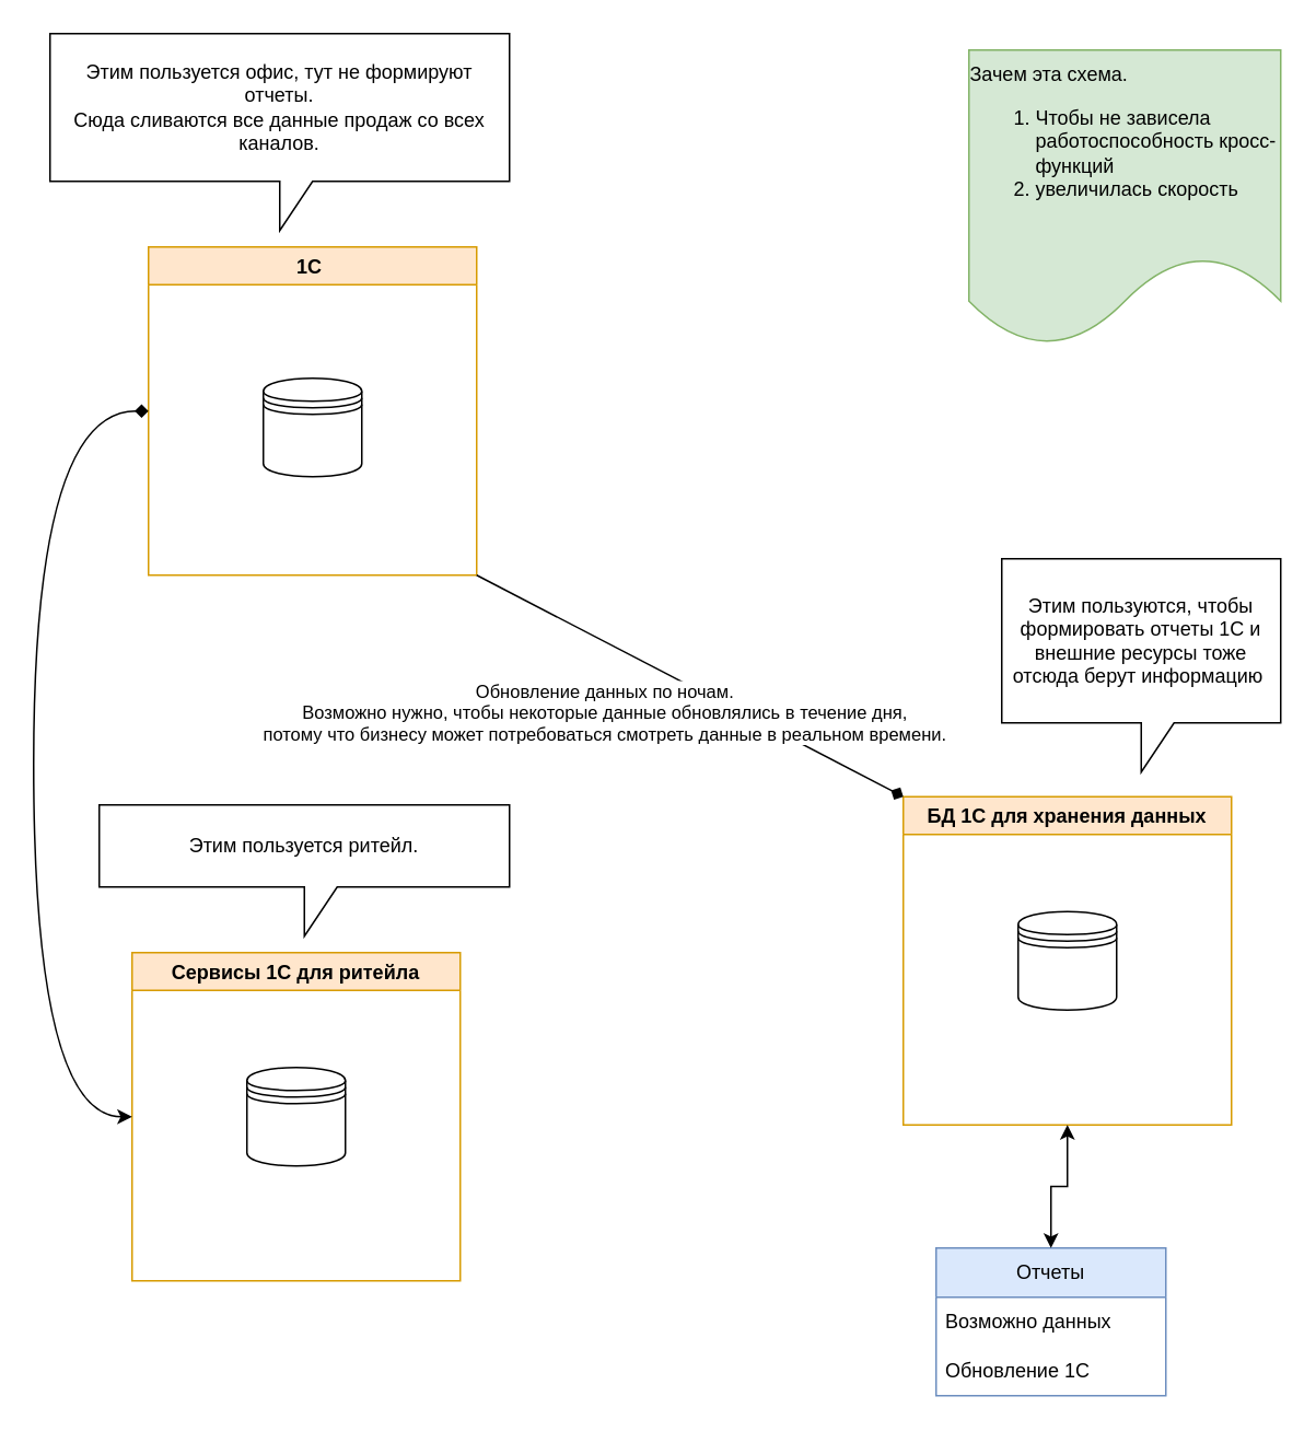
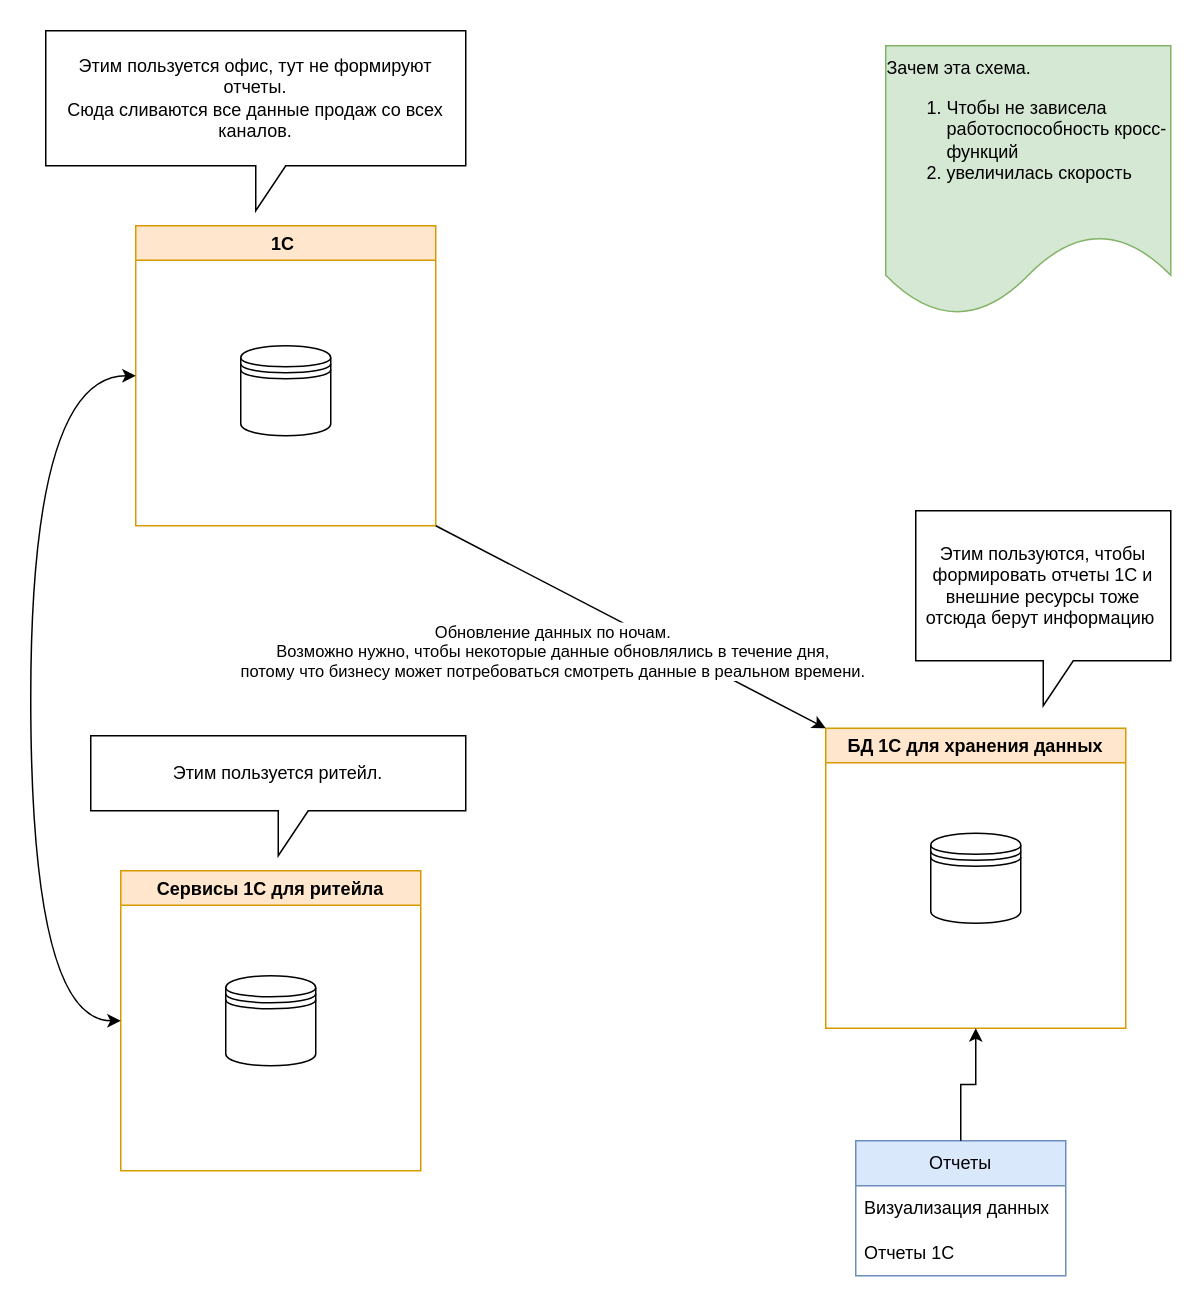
- <mxCell id="18" value="" style="endArrow=diamond;startArrow=classic;html=1;rounded=0;edgeStyle=orthogonalEdgeStyle;curved=1;entryX=0;entryY=0.5;entryDx=0;entryDy=0;exitX=0;exitY=0.5;exitDx=0;exitDy=0;" edge="1" parent="1" source="6" target="2"><mxGeometry width="50" height="50" relative="1" as="geometry"><mxPoint x="20" y="430" as="sourcePoint" /><mxPoint x="70" y="380" as="targetPoint" /><Array as="points"><mxPoint x="20" y="680" /><mxPoint x="20" y="250" /></Array></mxGeometry></mxCell>
+ <mxCell id="18" value="" style="endArrow=classic;startArrow=classic;html=1;rounded=0;edgeStyle=orthogonalEdgeStyle;curved=1;entryX=0;entryY=0.5;entryDx=0;entryDy=0;exitX=0;exitY=0.5;exitDx=0;exitDy=0;" edge="1" parent="1" source="6" target="2"><mxGeometry width="50" height="50" relative="1" as="geometry"><mxPoint x="20" y="430" as="sourcePoint" /><mxPoint x="70" y="380" as="targetPoint" /><Array as="points"><mxPoint x="20" y="680" /><mxPoint x="20" y="250" /></Array></mxGeometry></mxCell>
- <mxCell id="8" value="" style="endArrow=diamond;html=1;rounded=0;exitX=1;exitY=1;exitDx=0;exitDy=0;entryX=0;entryY=0;entryDx=0;entryDy=0;" edge="1" parent="1" source="2" target="4"><mxGeometry width="50" height="50" relative="1" as="geometry"><mxPoint x="380" y="450" as="sourcePoint" /><mxPoint x="430" y="400" as="targetPoint" /></mxGeometry></mxCell>
+ <mxCell id="8" value="" style="endArrow=classic;html=1;rounded=0;exitX=1;exitY=1;exitDx=0;exitDy=0;entryX=0;entryY=0;entryDx=0;entryDy=0;" edge="1" parent="1" source="2" target="4"><mxGeometry width="50" height="50" relative="1" as="geometry"><mxPoint x="380" y="450" as="sourcePoint" /><mxPoint x="430" y="400" as="targetPoint" /></mxGeometry></mxCell>
- <mxCell id="13" style="edgeStyle=orthogonalEdgeStyle;rounded=0;orthogonalLoop=1;jettySize=auto;html=1;entryX=0.5;entryY=0;entryDx=0;entryDy=0;startArrow=classic;startFill=1;" edge="1" parent="1" source="4" target="10"><mxGeometry relative="1" as="geometry" /></mxCell>
+ <mxCell id="13" style="edgeStyle=orthogonalEdgeStyle;rounded=0;orthogonalLoop=1;jettySize=auto;html=1;entryX=0.5;entryY=0;entryDx=0;entryDy=0;startArrow=classic;startFill=1;endArrow=none;" edge="1" parent="1" source="4" target="10"><mxGeometry relative="1" as="geometry" /></mxCell>
- <mxCell id="11" value="Возможно данных" style="text;strokeColor=none;fillColor=none;align=left;verticalAlign=middle;spacingLeft=4;spacingRight=4;overflow=hidden;points=[[0,0.5],[1,0.5]];portConstraint=eastwest;rotatable=0;whiteSpace=wrap;html=1;" vertex="1" parent="10"><mxGeometry y="30" width="140" height="30" as="geometry" /></mxCell>
+ <mxCell id="11" value="Визуализация данных" style="text;strokeColor=none;fillColor=none;align=left;verticalAlign=middle;spacingLeft=4;spacingRight=4;overflow=hidden;points=[[0,0.5],[1,0.5]];portConstraint=eastwest;rotatable=0;whiteSpace=wrap;html=1;" vertex="1" parent="10"><mxGeometry y="30" width="140" height="30" as="geometry" /></mxCell>
- <mxCell id="12" value="Обновление 1С" style="text;strokeColor=none;fillColor=none;align=left;verticalAlign=middle;spacingLeft=4;spacingRight=4;overflow=hidden;points=[[0,0.5],[1,0.5]];portConstraint=eastwest;rotatable=0;whiteSpace=wrap;html=1;" vertex="1" parent="10"><mxGeometry y="60" width="140" height="30" as="geometry" /></mxCell>
+ <mxCell id="12" value="Отчеты 1С" style="text;strokeColor=none;fillColor=none;align=left;verticalAlign=middle;spacingLeft=4;spacingRight=4;overflow=hidden;points=[[0,0.5],[1,0.5]];portConstraint=eastwest;rotatable=0;whiteSpace=wrap;html=1;" vertex="1" parent="10"><mxGeometry y="60" width="140" height="30" as="geometry" /></mxCell>
